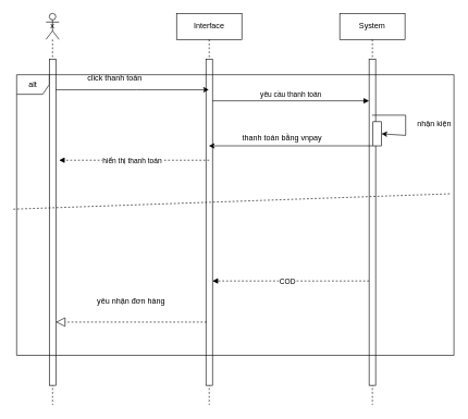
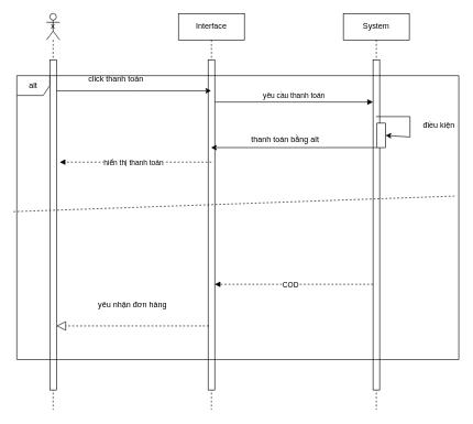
- <mxCell id="16" value="nhận kiện" style="text;html=1;whiteSpace=wrap;strokeColor=none;fillColor=none;align=center;verticalAlign=middle;rounded=0;" vertex="1" parent="1"><mxGeometry x="635" y="174" width="60" height="30" as="geometry" /></mxCell>
+ <mxCell id="16" value="điều kiện" style="text;html=1;whiteSpace=wrap;strokeColor=none;fillColor=none;align=center;verticalAlign=middle;rounded=0;" vertex="1" parent="1"><mxGeometry x="635" y="174" width="60" height="30" as="geometry" /></mxCell>
- <mxCell id="20" value="thanh toán bằng vnpay" style="text;html=1;whiteSpace=wrap;strokeColor=none;fillColor=none;align=center;verticalAlign=middle;rounded=0;" vertex="1" parent="1"><mxGeometry x="346" y="196" width="172" height="30" as="geometry" /></mxCell>
+ <mxCell id="20" value="thanh toán bằng alt" style="text;html=1;whiteSpace=wrap;strokeColor=none;fillColor=none;align=center;verticalAlign=middle;rounded=0;" vertex="1" parent="1"><mxGeometry x="346" y="196" width="172" height="30" as="geometry" /></mxCell>
